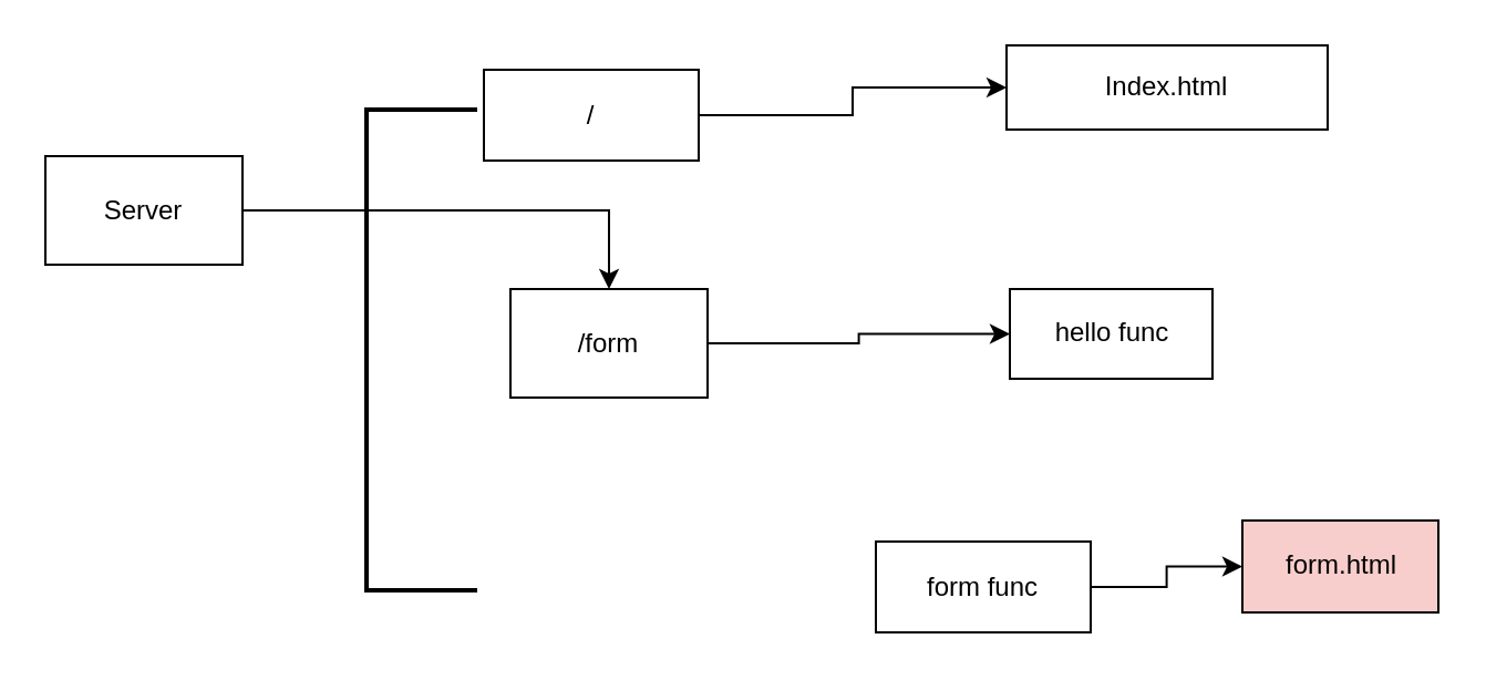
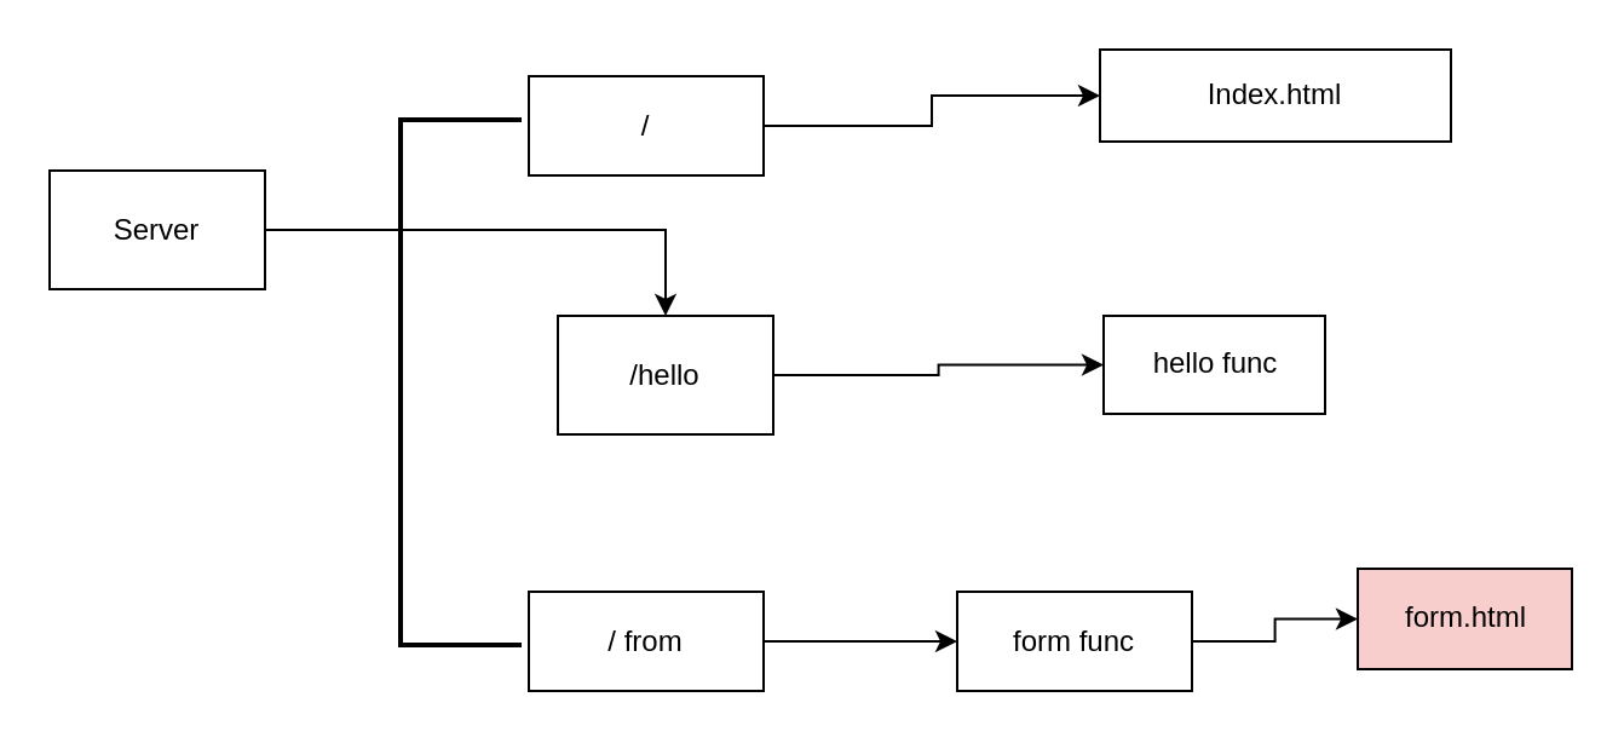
- <mxCell id="5" value="/form" style="rounded=0;whiteSpace=wrap;html=1;" vertex="1" parent="1"><mxGeometry x="230" y="130" width="89" height="49" as="geometry" /></mxCell>
+ <mxCell id="5" value="/hello" style="rounded=0;whiteSpace=wrap;html=1;" vertex="1" parent="1"><mxGeometry x="230" y="130" width="89" height="49" as="geometry" /></mxCell>
+ <mxCell id="9" value="/ from" style="whiteSpace=wrap;html=1;rounded=0;" vertex="1" parent="1"><mxGeometry x="218" y="244" width="97" height="41" as="geometry" /></mxCell>
+ <mxCell id="8" value="" style="edgeStyle=orthogonalEdgeStyle;rounded=0;orthogonalLoop=1;jettySize=auto;html=1;" edge="1" parent="1" source="9" target="14"><mxGeometry relative="1" as="geometry" /></mxCell>
